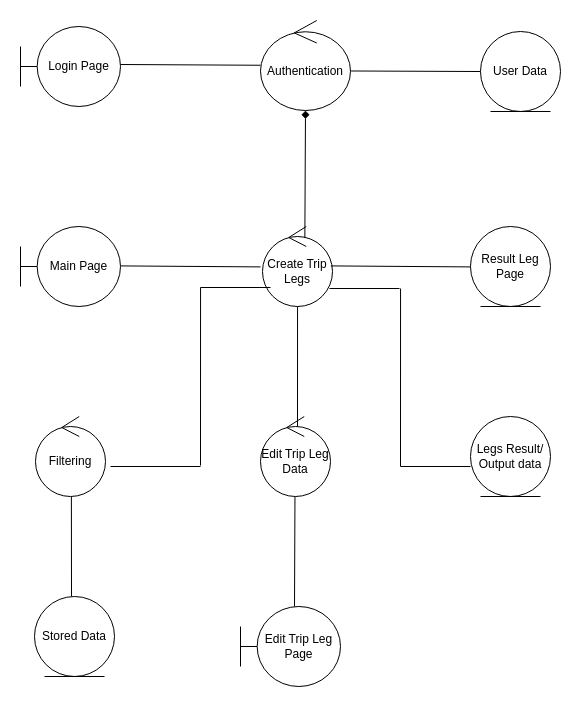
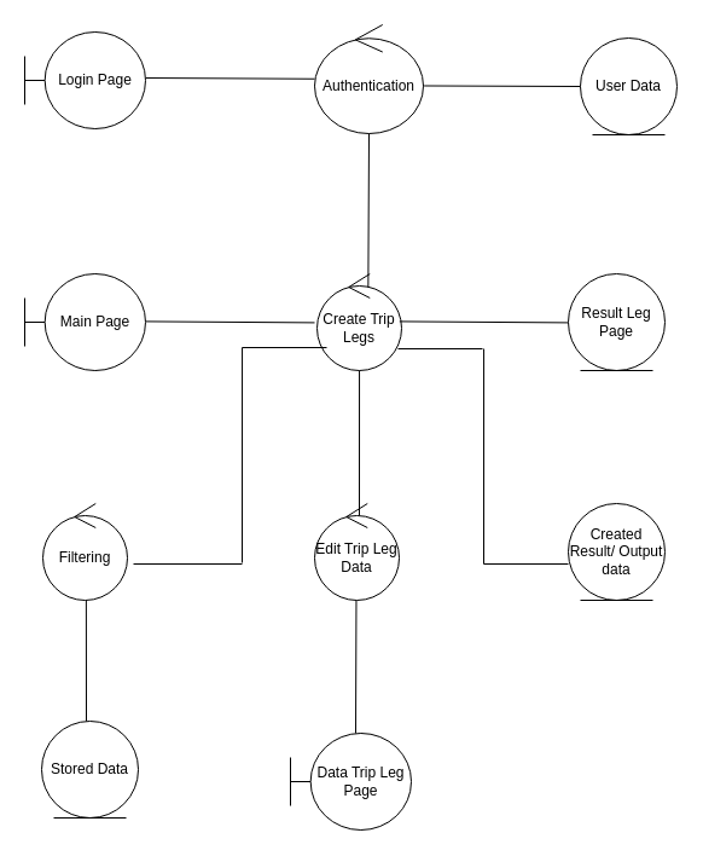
- <mxCell id="15" value="" style="endArrow=diamond;html=1;rounded=0;exitX=0.605;exitY=0.145;exitDx=0;exitDy=0;exitPerimeter=0;" edge="1" parent="1" source="6" target="3"><mxGeometry width="50" height="50" relative="1" as="geometry"><mxPoint x="240" y="326" as="sourcePoint" /><mxPoint x="290" y="276" as="targetPoint" /></mxGeometry></mxCell>
+ <mxCell id="15" value="" style="endArrow=none;html=1;rounded=0;exitX=0.605;exitY=0.145;exitDx=0;exitDy=0;exitPerimeter=0;" edge="1" parent="1" source="6" target="3"><mxGeometry width="50" height="50" relative="1" as="geometry"><mxPoint x="240" y="326" as="sourcePoint" /><mxPoint x="290" y="276" as="targetPoint" /></mxGeometry></mxCell>
- <mxCell id="9" value="Legs Result/ Output data" style="ellipse;shape=umlEntity;whiteSpace=wrap;html=1;" vertex="1" parent="1"><mxGeometry x="470" y="416" width="80" height="80" as="geometry" /></mxCell>
+ <mxCell id="9" value="Created Result/ Output data" style="ellipse;shape=umlEntity;whiteSpace=wrap;html=1;" vertex="1" parent="1"><mxGeometry x="470" y="416" width="80" height="80" as="geometry" /></mxCell>
- <mxCell id="12" value="Edit Trip Leg Page" style="shape=umlBoundary;whiteSpace=wrap;html=1;" vertex="1" parent="1"><mxGeometry x="240" y="606" width="100" height="80" as="geometry" /></mxCell>
+ <mxCell id="12" value="Data Trip Leg Page" style="shape=umlBoundary;whiteSpace=wrap;html=1;" vertex="1" parent="1"><mxGeometry x="240" y="606" width="100" height="80" as="geometry" /></mxCell>
